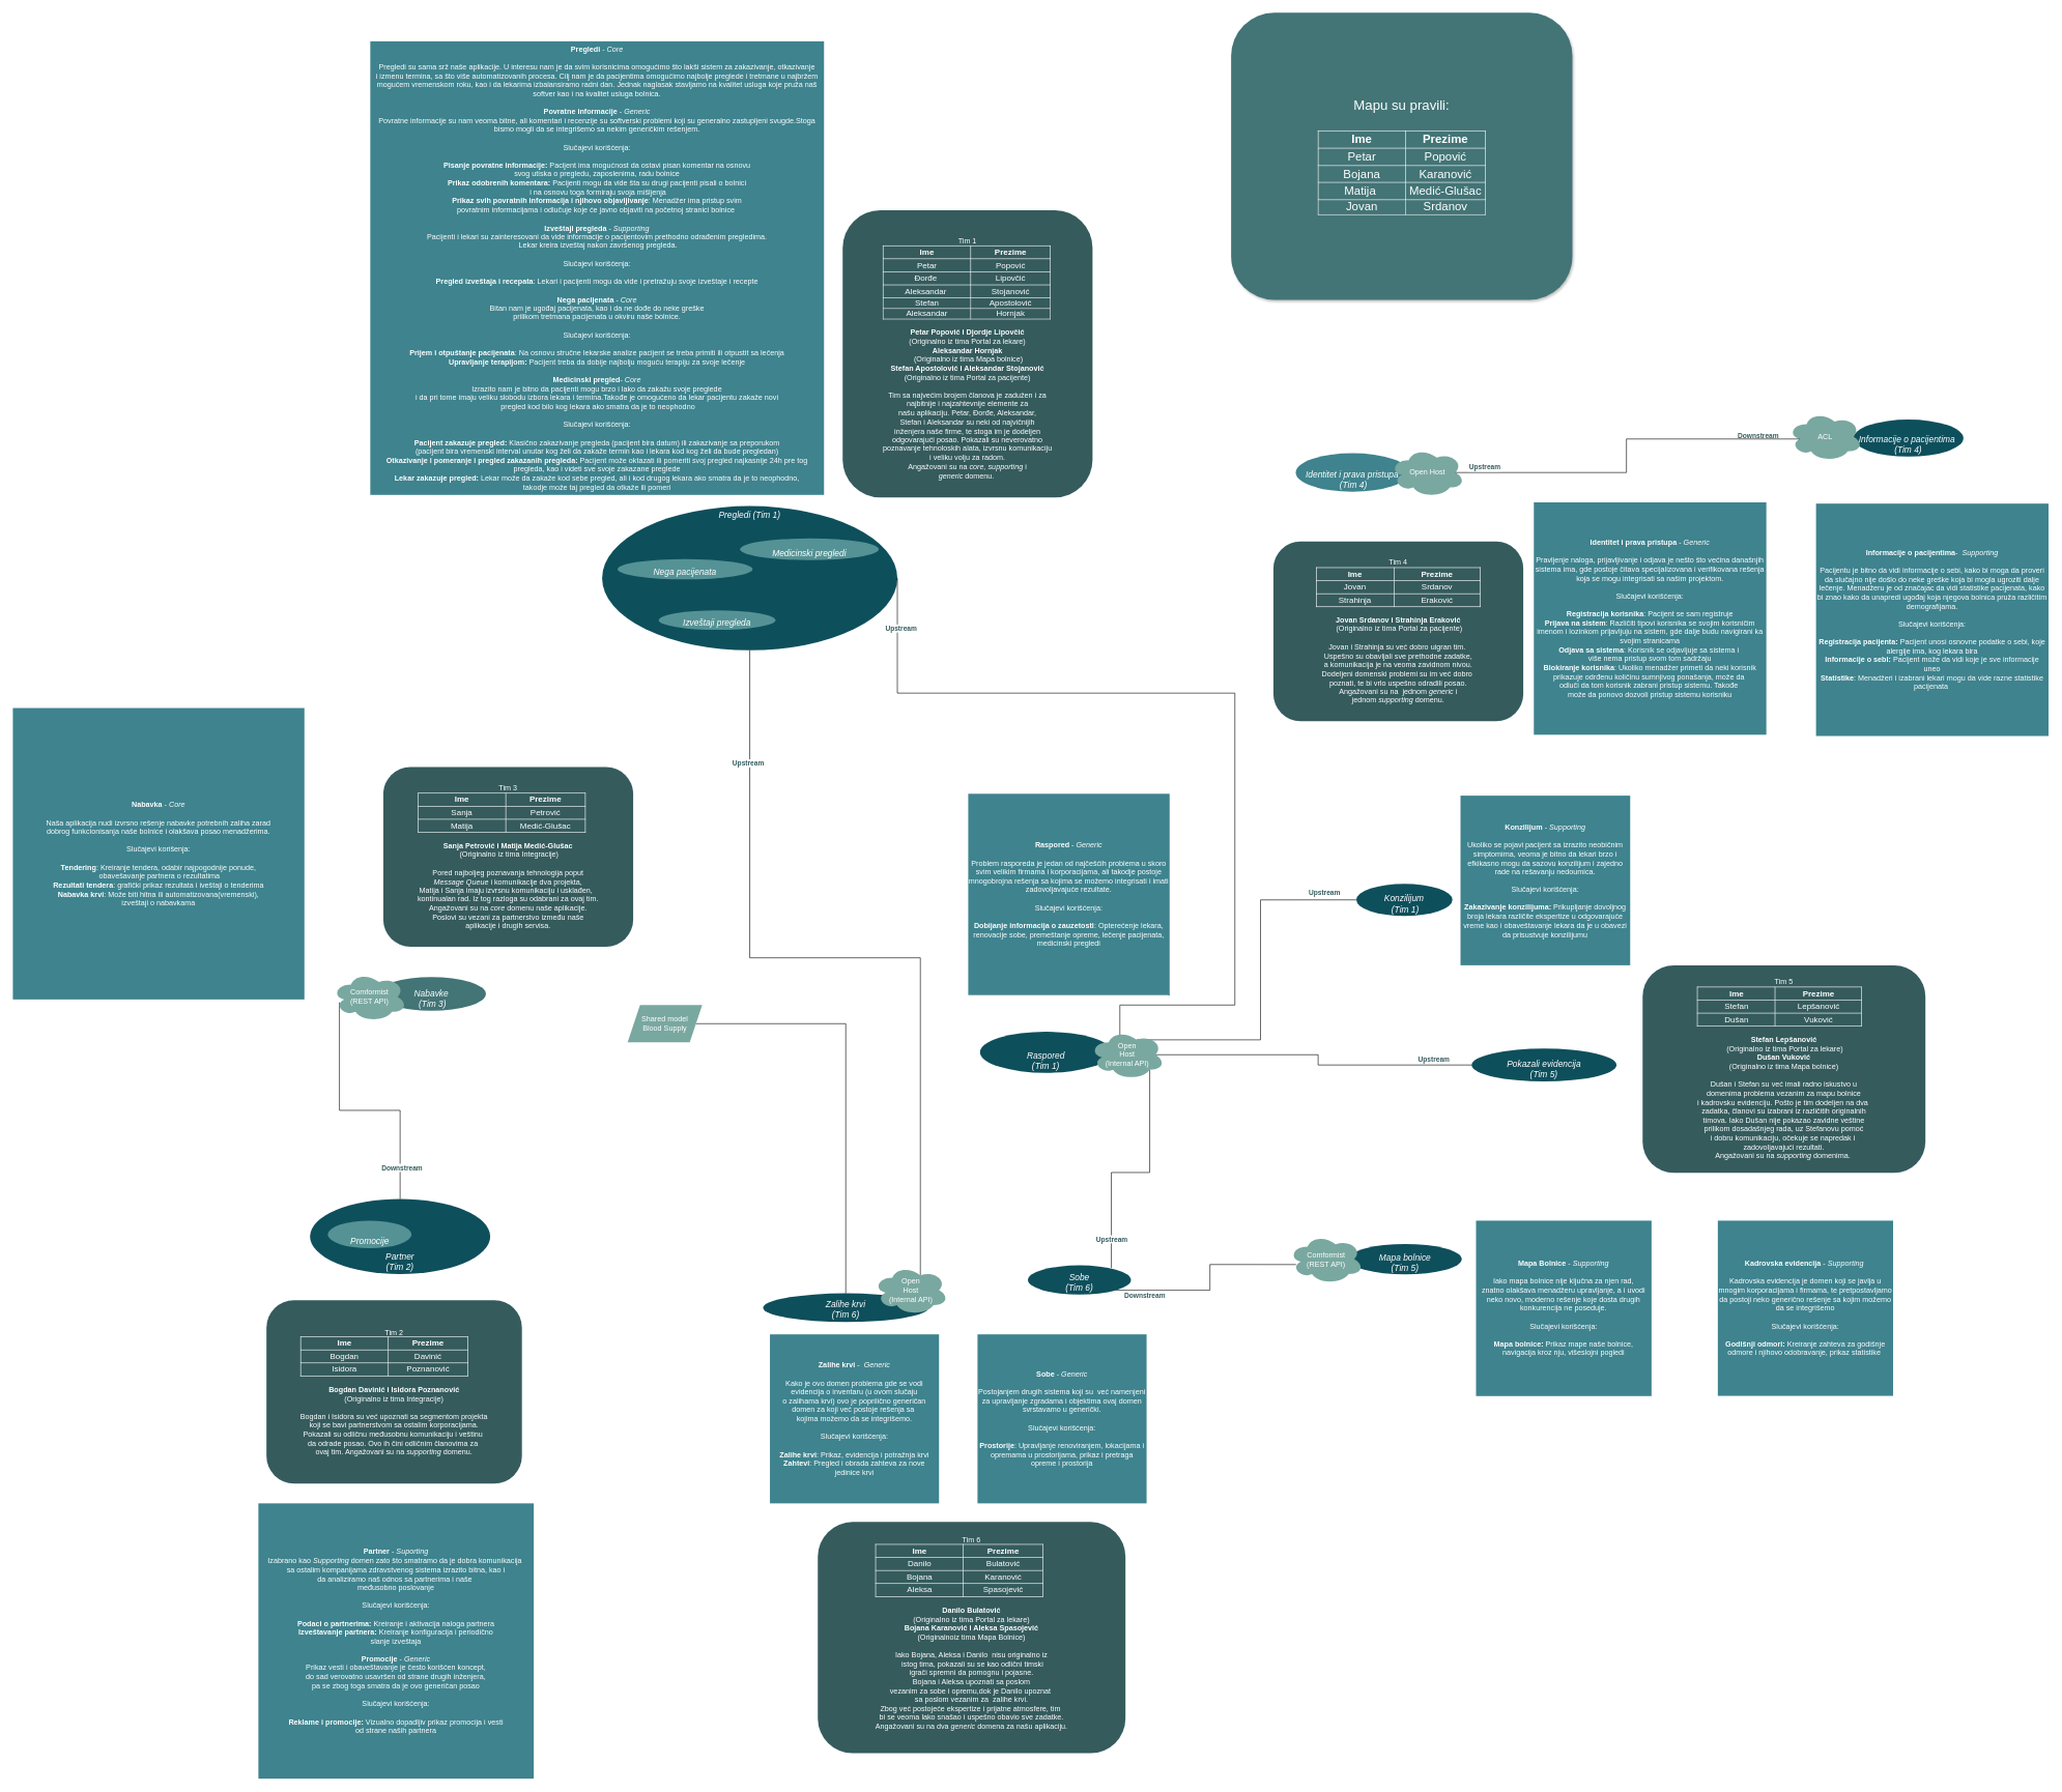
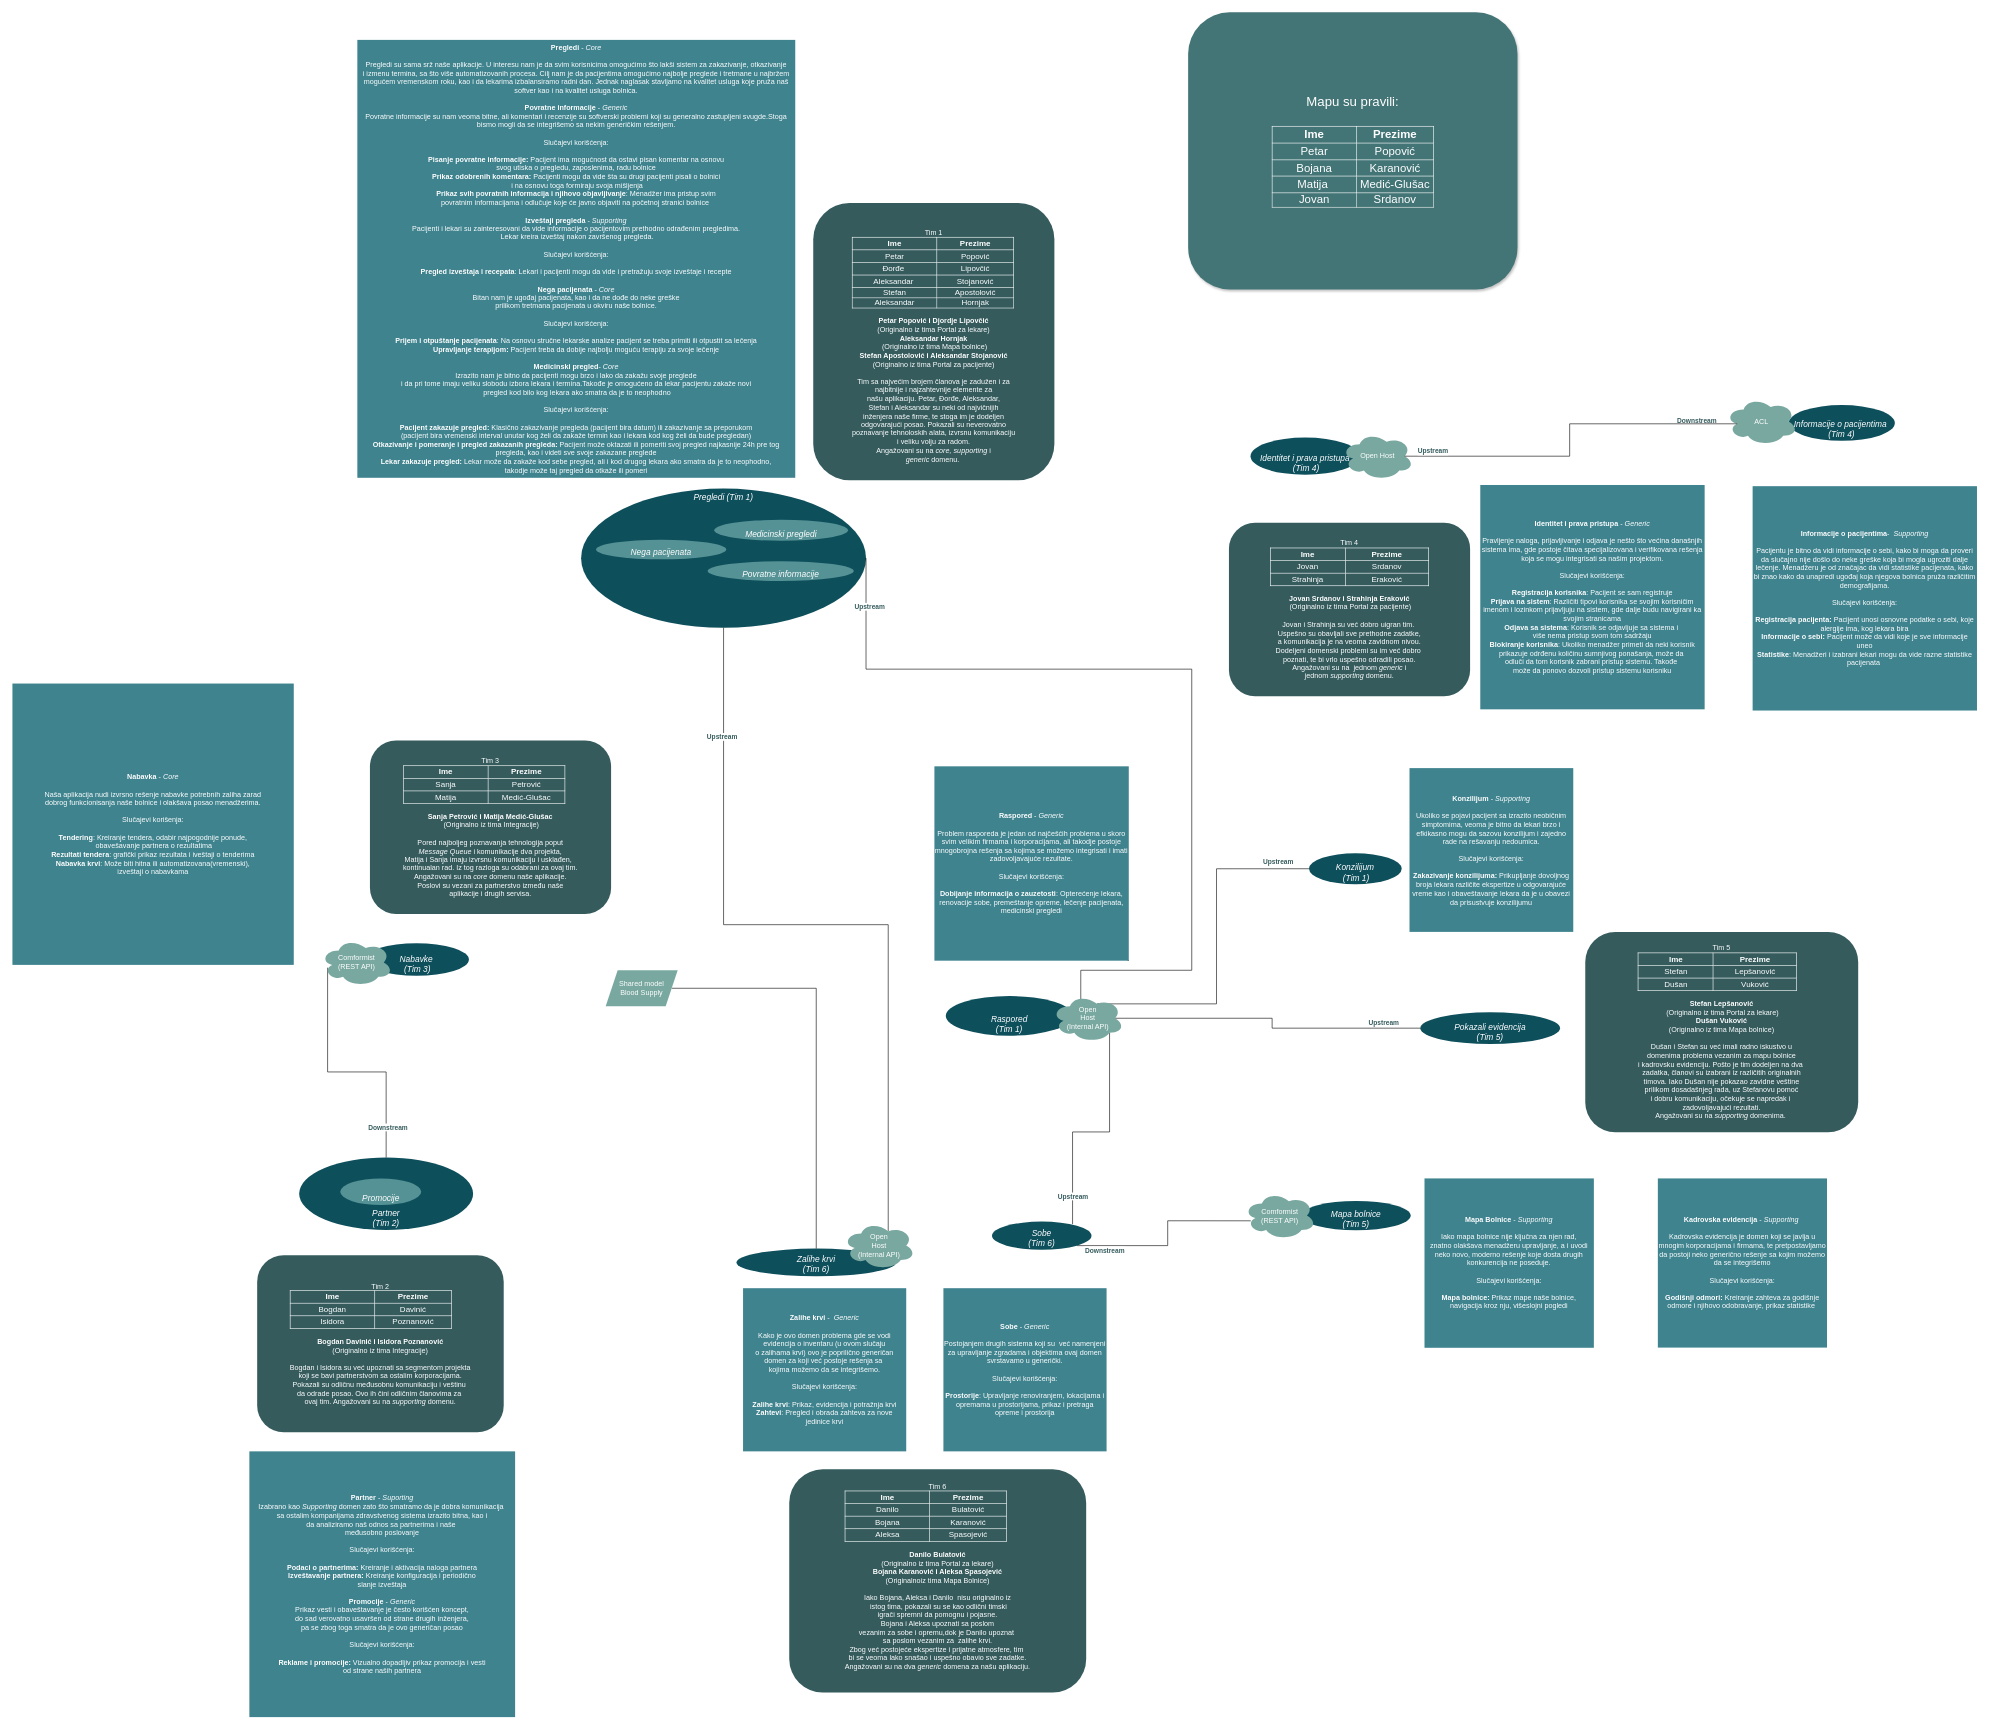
- <mxCell id="61" value="&lt;i&gt;Identitet i prava pristupa&lt;br&gt;&lt;/i&gt;&amp;nbsp;(Tim 4)" style="ellipse;whiteSpace=wrap;html=1;align=center;dashed=1;strokeColor=none;fontFamily=Helvetica;fontSize=14;fontColor=#ffffffff;fillColor=#3e838e;verticalAlign=bottom;fontStyle=2;" parent="60" vertex="1"><mxGeometry y="9" width="182.23" height="62" as="geometry" /></mxCell>
+ <mxCell id="61" value="&lt;i&gt;Identitet i prava pristupa&lt;br&gt;&lt;/i&gt;&amp;nbsp;(Tim 4)" style="ellipse;whiteSpace=wrap;html=1;align=center;dashed=1;strokeColor=none;fontFamily=Helvetica;fontSize=14;fontColor=#ffffffff;fillColor=#0E4F5C;verticalAlign=bottom;fontStyle=2" parent="60" vertex="1"><mxGeometry y="9" width="182.23" height="62" as="geometry" /></mxCell>
+ <mxCell id="9" value="Povratne informacije" style="ellipse;whiteSpace=wrap;html=1;align=center;dashed=1;strokeColor=none;fontFamily=Helvetica;fontSize=14;fontColor=#ffffffff;fillColor=#559295;verticalAlign=bottom;fontStyle=2" parent="1" vertex="1"><mxGeometry x="1179" y="935" width="243.5" height="33" as="geometry" /></mxCell>
- <mxCell id="6" value="Izveštaji pregleda" style="ellipse;whiteSpace=wrap;html=1;align=center;dashed=1;strokeColor=none;fontFamily=Helvetica;fontSize=14;fontColor=#ffffffff;fillColor=#559295;verticalAlign=bottom;fontStyle=2" parent="1" vertex="1"><mxGeometry x="1059" y="982" width="188" height="31.25" as="geometry" /></mxCell>
- <mxCell id="55" value="Nabavke&lt;br&gt;&amp;nbsp;(Tim 3)" style="ellipse;whiteSpace=wrap;html=1;align=center;dashed=1;strokeColor=none;fontFamily=Helvetica;fontSize=14;fontColor=#ffffffff;fillColor=#437476;verticalAlign=bottom;fontStyle=2;" parent="54" vertex="1"><mxGeometry x="72.0" y="8" width="175" height="54.25" as="geometry" /></mxCell>
+ <mxCell id="55" value="Nabavke&lt;br&gt;&amp;nbsp;(Tim 3)" style="ellipse;whiteSpace=wrap;html=1;align=center;dashed=1;strokeColor=none;fontFamily=Helvetica;fontSize=14;fontColor=#ffffffff;fillColor=#0e4f5c;verticalAlign=bottom;fontStyle=2" parent="54" vertex="1"><mxGeometry x="72.0" y="8" width="175" height="54.25" as="geometry" /></mxCell>
- <mxCell id="3" value="Promocije" style="ellipse;whiteSpace=wrap;html=1;align=center;dashed=1;strokeColor=none;fontFamily=Helvetica;fontSize=14;fontColor=#ffffffff;fillColor=#559295;verticalAlign=bottom;fontStyle=2" parent="1" vertex="1"><mxGeometry x="526.5" y="1964" width="135" height="44.38" as="geometry" /></mxCell>
+ <mxCell id="3" value="Promocije" style="ellipse;whiteSpace=wrap;html=1;align=center;dashed=1;strokeColor=none;fontFamily=Helvetica;fontSize=14;fontColor=#ffffffff;fillColor=#559295;verticalAlign=bottom;fontStyle=2" parent="1" vertex="1"><mxGeometry x="566.5" y="1964" width="135" height="44.38" as="geometry" /></mxCell>
